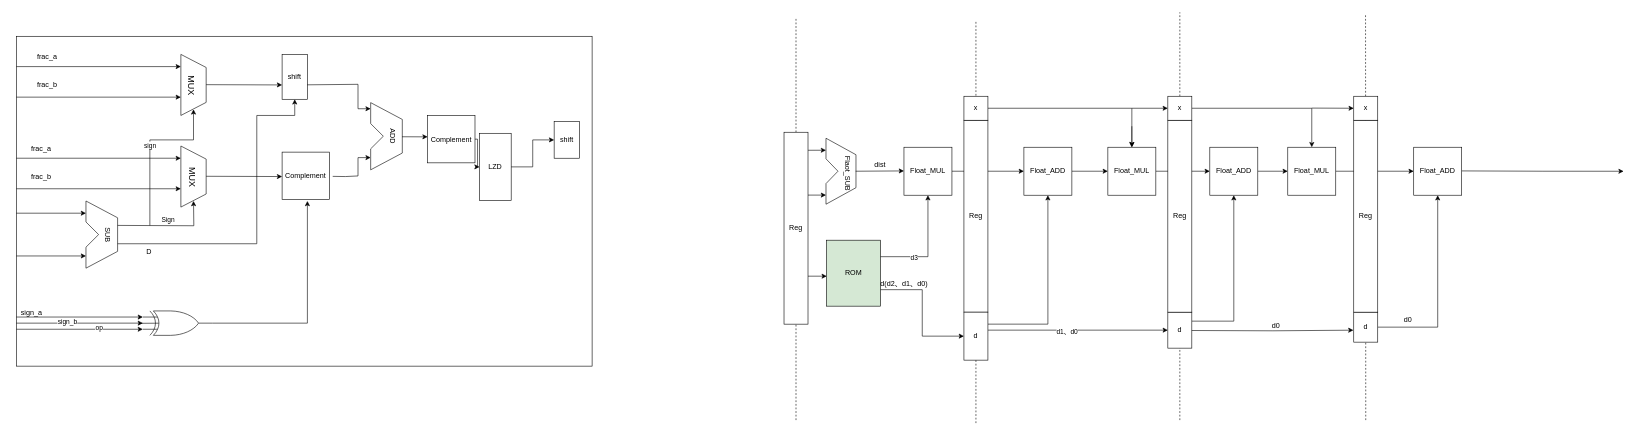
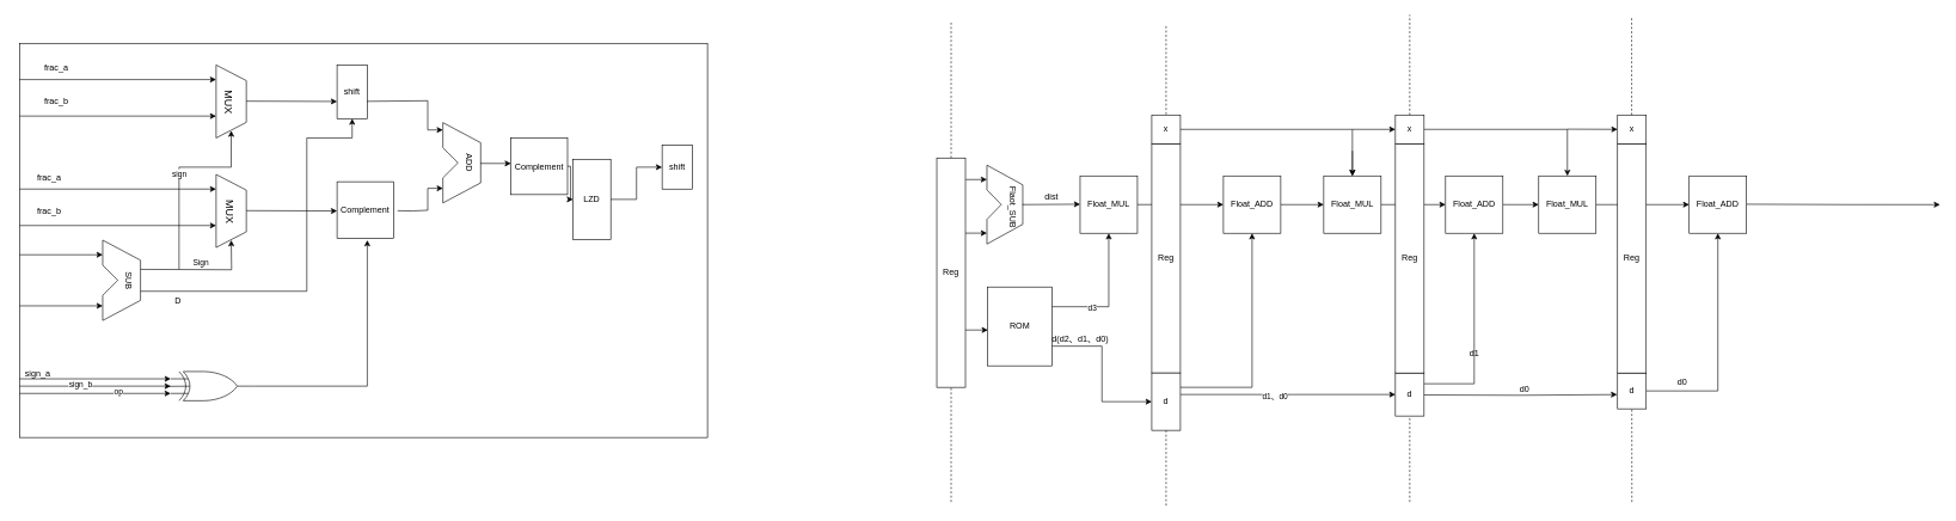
- <mxCell id="13" value="ROM" style="rounded=0;whiteSpace=wrap;html=1;fillColor=#d5e8d4;" parent="1" vertex="1"><mxGeometry x="1377" y="400" width="90" height="110" as="geometry" /></mxCell>
+ <mxCell id="13" value="ROM" style="rounded=0;whiteSpace=wrap;html=1;" parent="1" vertex="1"><mxGeometry x="1377" y="400" width="90" height="110" as="geometry" /></mxCell>
+ <mxCell id="57" value="d1" style="text;html=1;align=center;verticalAlign=middle;resizable=0;points=[];autosize=1;strokeColor=none;fillColor=none;" parent="1" vertex="1"><mxGeometry x="2036" y="478" width="40" height="30" as="geometry" /></mxCell>
